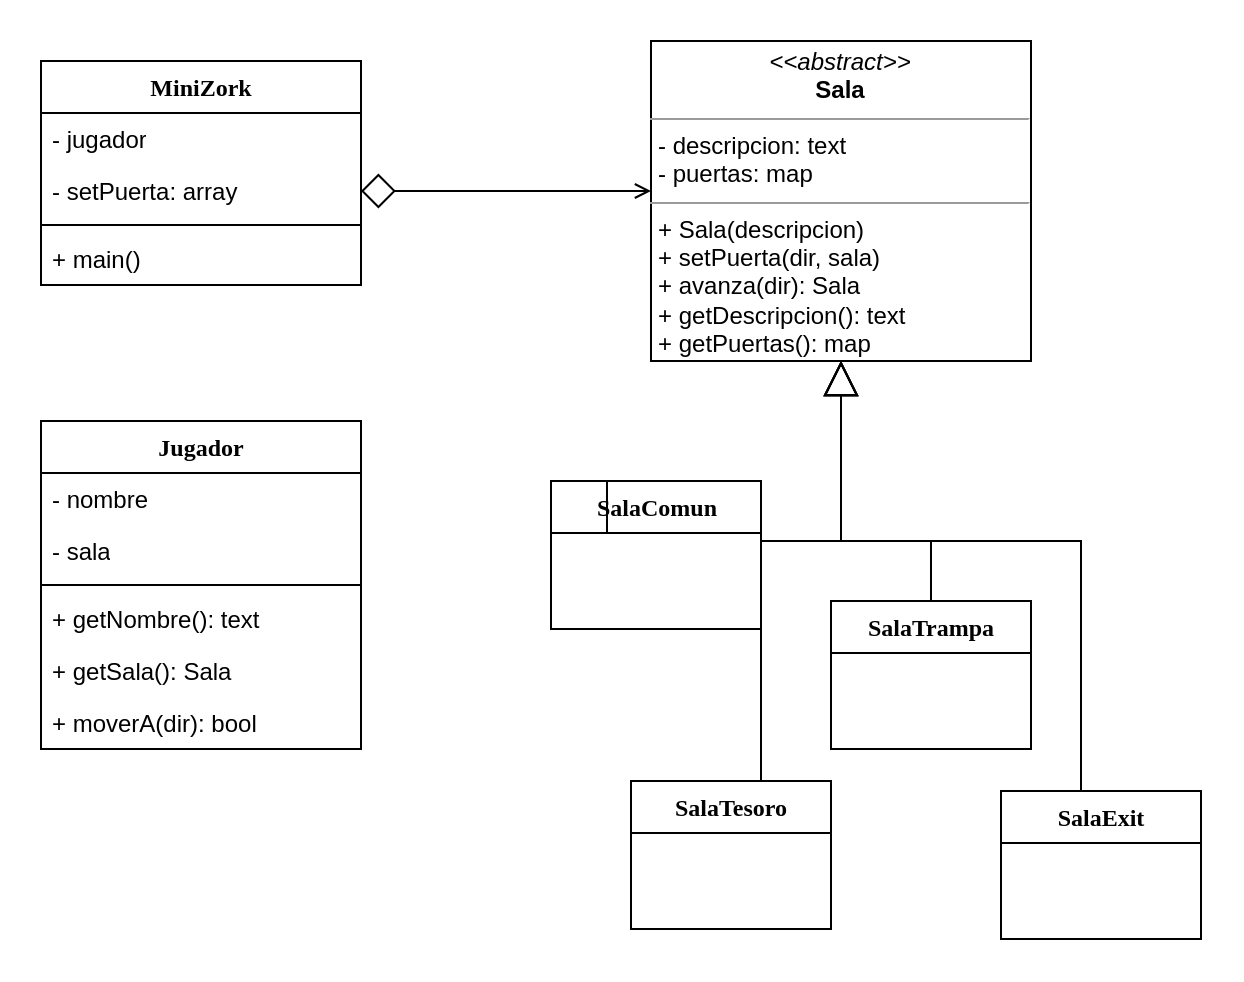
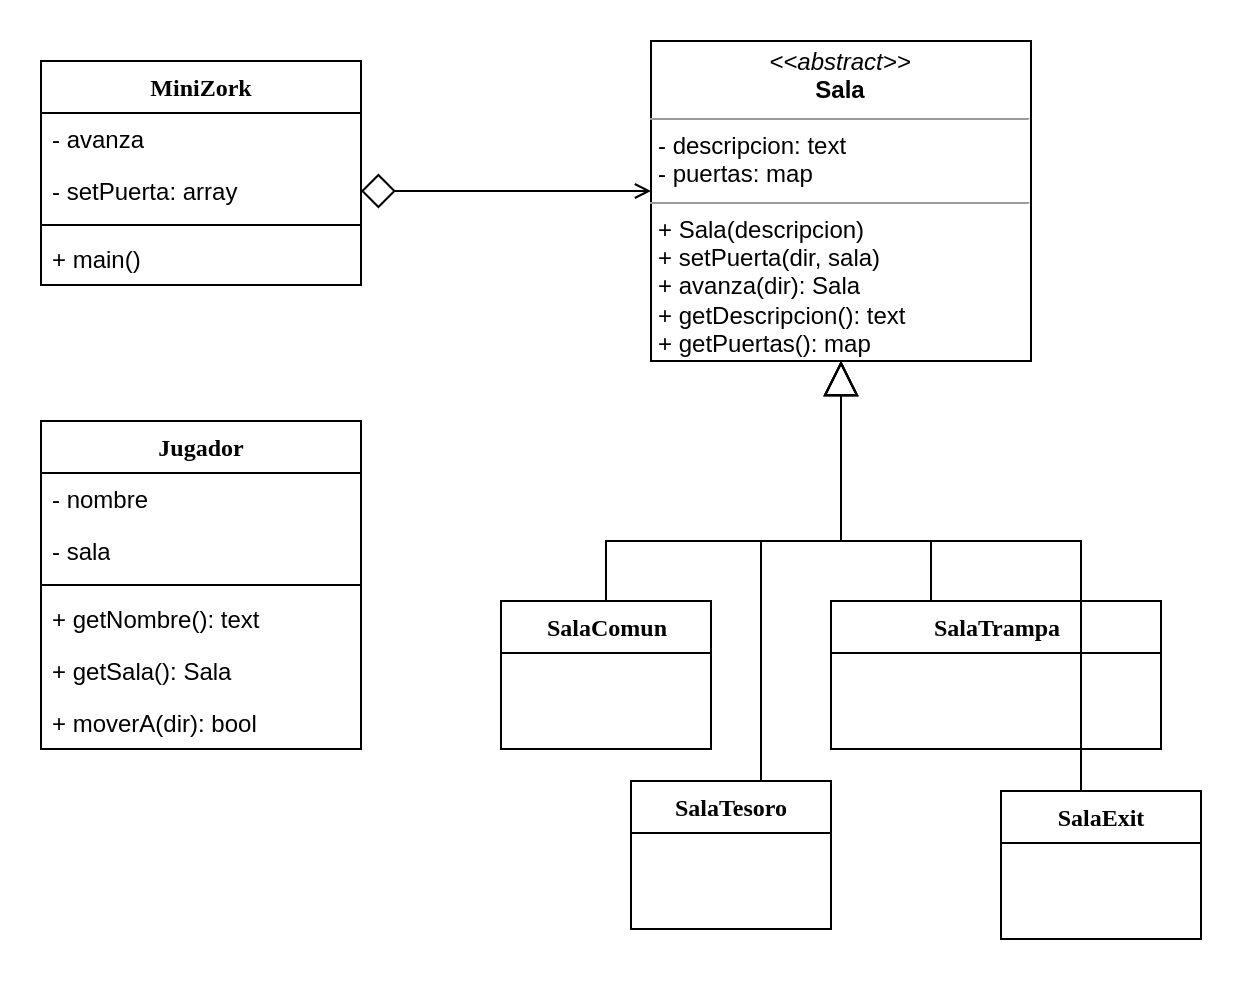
- <mxCell id="19" value="- jugador" style="text;html=1;strokeColor=none;fillColor=none;align=left;verticalAlign=top;spacingLeft=4;spacingRight=4;whiteSpace=wrap;overflow=hidden;rotatable=0;points=[[0,0.5],[1,0.5]];portConstraint=eastwest;" vertex="1" parent="18"><mxGeometry y="26" width="160" height="26" as="geometry" /></mxCell>
+ <mxCell id="19" value="- avanza" style="text;html=1;strokeColor=none;fillColor=none;align=left;verticalAlign=top;spacingLeft=4;spacingRight=4;whiteSpace=wrap;overflow=hidden;rotatable=0;points=[[0,0.5],[1,0.5]];portConstraint=eastwest;" vertex="1" parent="18"><mxGeometry y="26" width="160" height="26" as="geometry" /></mxCell>
- <mxCell id="13" value="SalaComun" style="swimlane;html=1;fontStyle=1;align=center;verticalAlign=top;childLayout=stackLayout;horizontal=1;startSize=26;horizontalStack=0;resizeParent=1;resizeLast=0;collapsible=1;marginBottom=0;swimlaneFillColor=#ffffff;rounded=0;shadow=0;comic=0;labelBackgroundColor=none;strokeWidth=1;fillColor=none;fontFamily=Verdana;fontSize=12" vertex="1" parent="1"><mxGeometry x="275" y="240" width="105" height="74" as="geometry" /></mxCell>
+ <mxCell id="13" value="SalaComun" style="swimlane;html=1;fontStyle=1;align=center;verticalAlign=top;childLayout=stackLayout;horizontal=1;startSize=26;horizontalStack=0;resizeParent=1;resizeLast=0;collapsible=1;marginBottom=0;swimlaneFillColor=#ffffff;rounded=0;shadow=0;comic=0;labelBackgroundColor=none;strokeWidth=1;fillColor=none;fontFamily=Verdana;fontSize=12" vertex="1" parent="1"><mxGeometry x="250" y="300" width="105" height="74" as="geometry" /></mxCell>
- <mxCell id="15" value="SalaTrampa" style="swimlane;html=1;fontStyle=1;align=center;verticalAlign=top;childLayout=stackLayout;horizontal=1;startSize=26;horizontalStack=0;resizeParent=1;resizeLast=0;collapsible=1;marginBottom=0;swimlaneFillColor=#ffffff;rounded=0;shadow=0;comic=0;labelBackgroundColor=none;strokeWidth=1;fillColor=none;fontFamily=Verdana;fontSize=12" vertex="1" parent="1"><mxGeometry x="415" y="300" width="100" height="74" as="geometry" /></mxCell>
+ <mxCell id="15" value="SalaTrampa" style="swimlane;html=1;fontStyle=1;align=center;verticalAlign=top;childLayout=stackLayout;horizontal=1;startSize=26;horizontalStack=0;resizeParent=1;resizeLast=0;collapsible=1;marginBottom=0;swimlaneFillColor=#ffffff;rounded=0;shadow=0;comic=0;labelBackgroundColor=none;strokeWidth=1;fillColor=none;fontFamily=Verdana;fontSize=12" vertex="1" parent="1"><mxGeometry x="415" y="300" width="165" height="74" as="geometry" /></mxCell>
